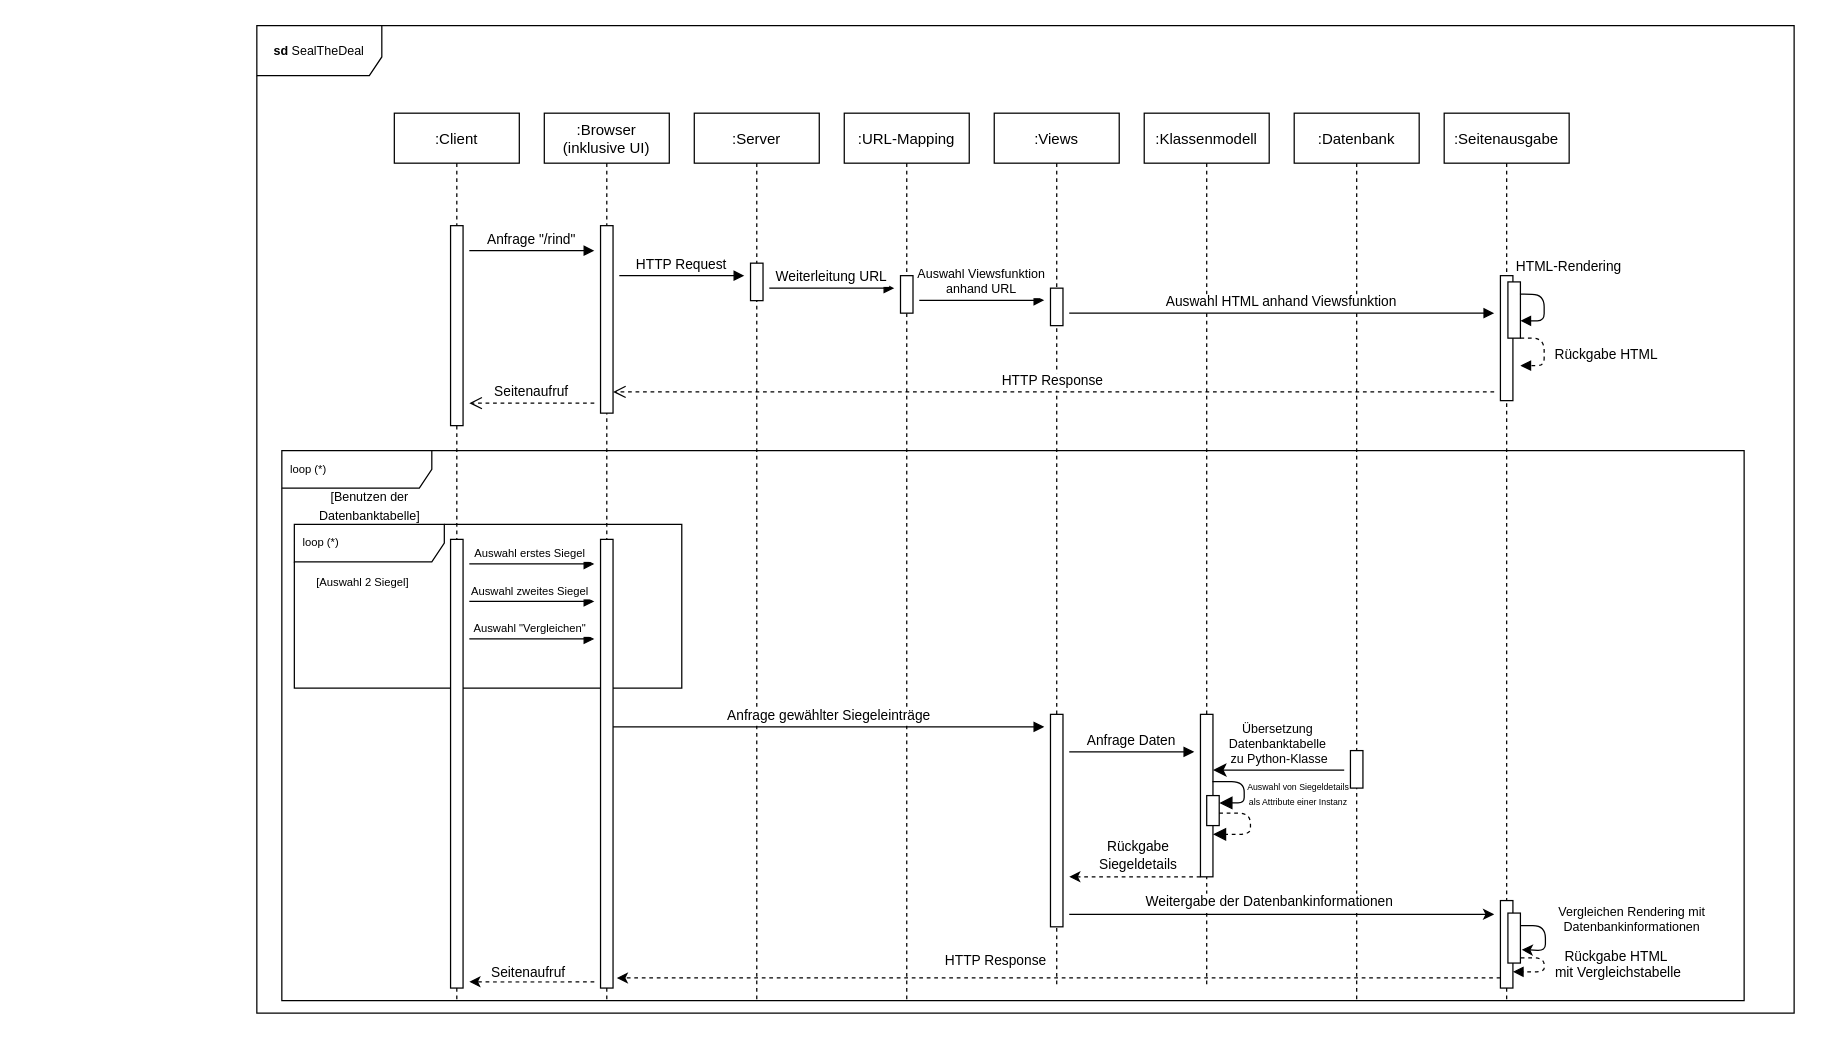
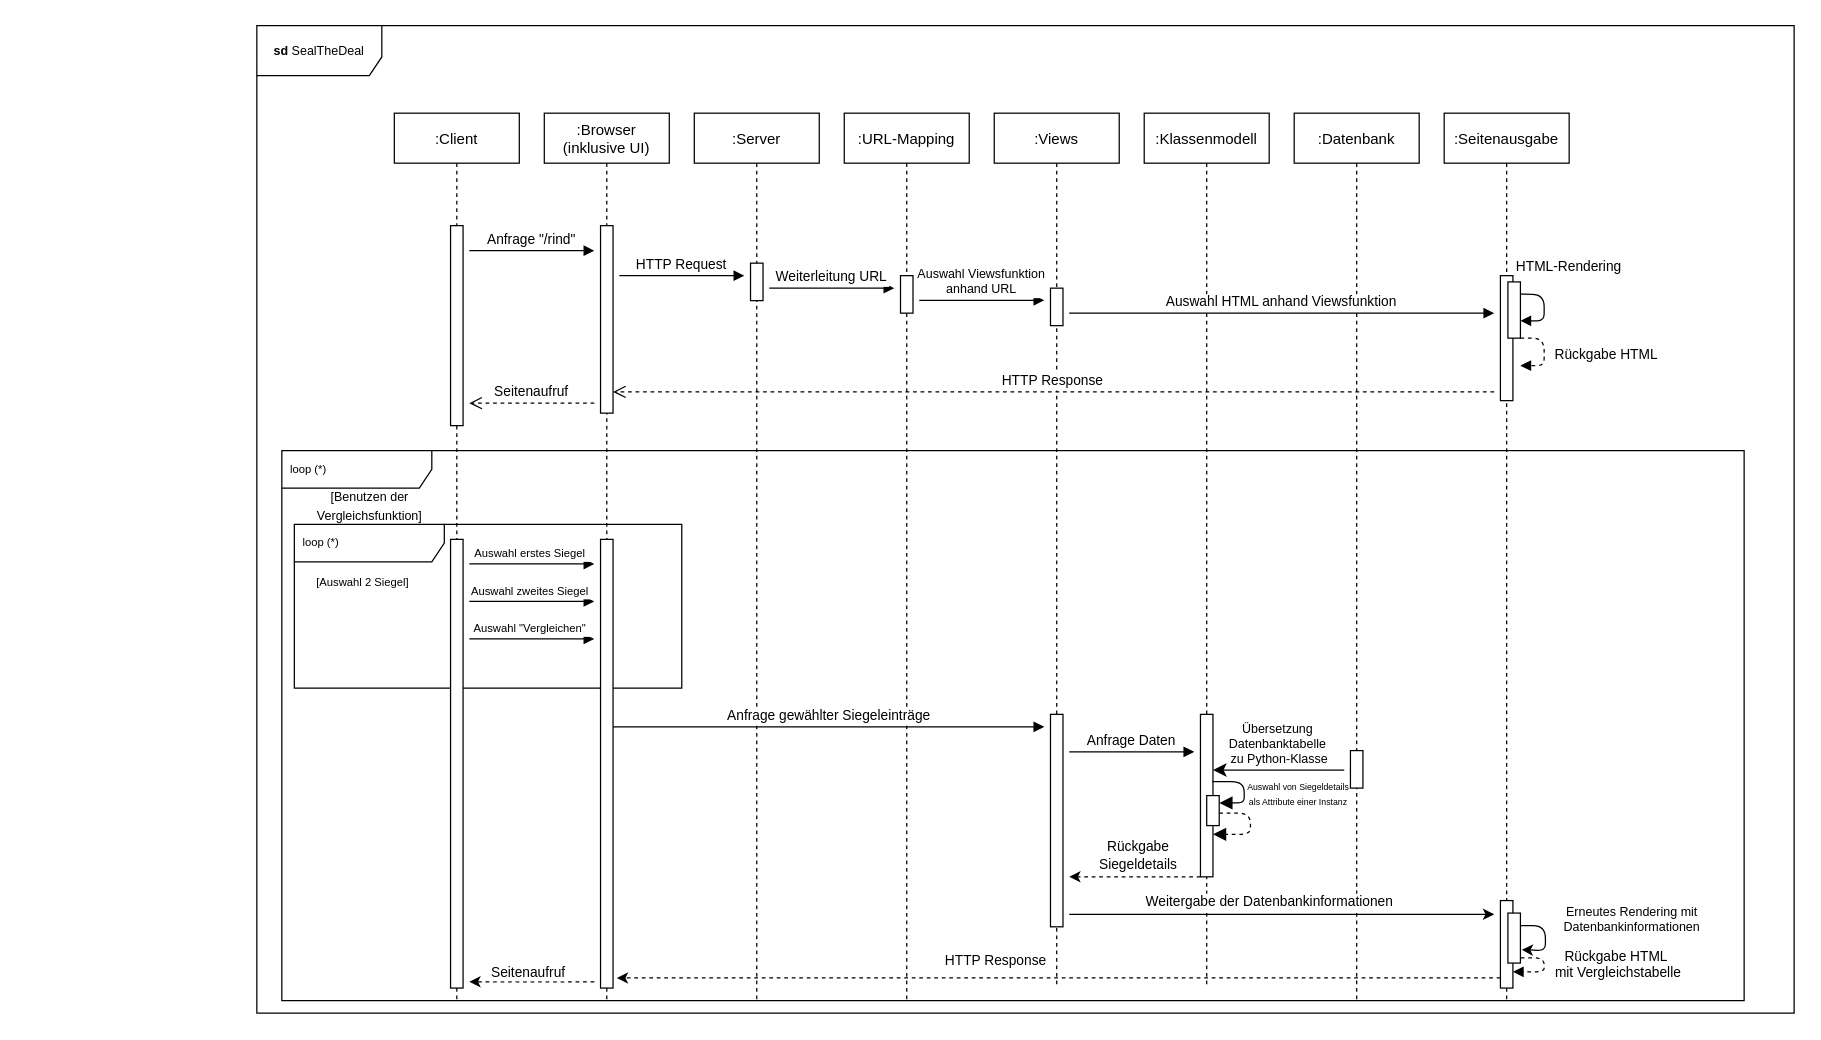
- <mxCell id="58" value="&lt;font style=&quot;font-size: 10px&quot;&gt;[Benutzen der &lt;br&gt;Datenbanktabelle]&lt;/font&gt;" style="text;html=1;align=center;verticalAlign=middle;resizable=0;points=[];autosize=1;strokeColor=none;fillColor=none;" parent="1" vertex="1"><mxGeometry x="245" y="384" width="100" height="40" as="geometry" /></mxCell>
+ <mxCell id="58" value="&lt;font style=&quot;font-size: 10px&quot;&gt;[Benutzen der &lt;br&gt;Vergleichsfunktion]&lt;/font&gt;" style="text;html=1;align=center;verticalAlign=middle;resizable=0;points=[];autosize=1;strokeColor=none;fillColor=none;" parent="1" vertex="1"><mxGeometry x="245" y="384" width="100" height="40" as="geometry" /></mxCell>
- <mxCell id="59" value="Vergleichen Rendering mit &lt;br&gt;Datenbankinformationen" style="text;html=1;align=center;verticalAlign=middle;resizable=0;points=[];autosize=1;strokeColor=none;fillColor=none;fontSize=10;" parent="1" vertex="1"><mxGeometry x="1245" y="720" width="120" height="30" as="geometry" /></mxCell>
+ <mxCell id="59" value="Erneutes Rendering mit &lt;br&gt;Datenbankinformationen" style="text;html=1;align=center;verticalAlign=middle;resizable=0;points=[];autosize=1;strokeColor=none;fillColor=none;fontSize=10;" parent="1" vertex="1"><mxGeometry x="1245" y="720" width="120" height="30" as="geometry" /></mxCell>
